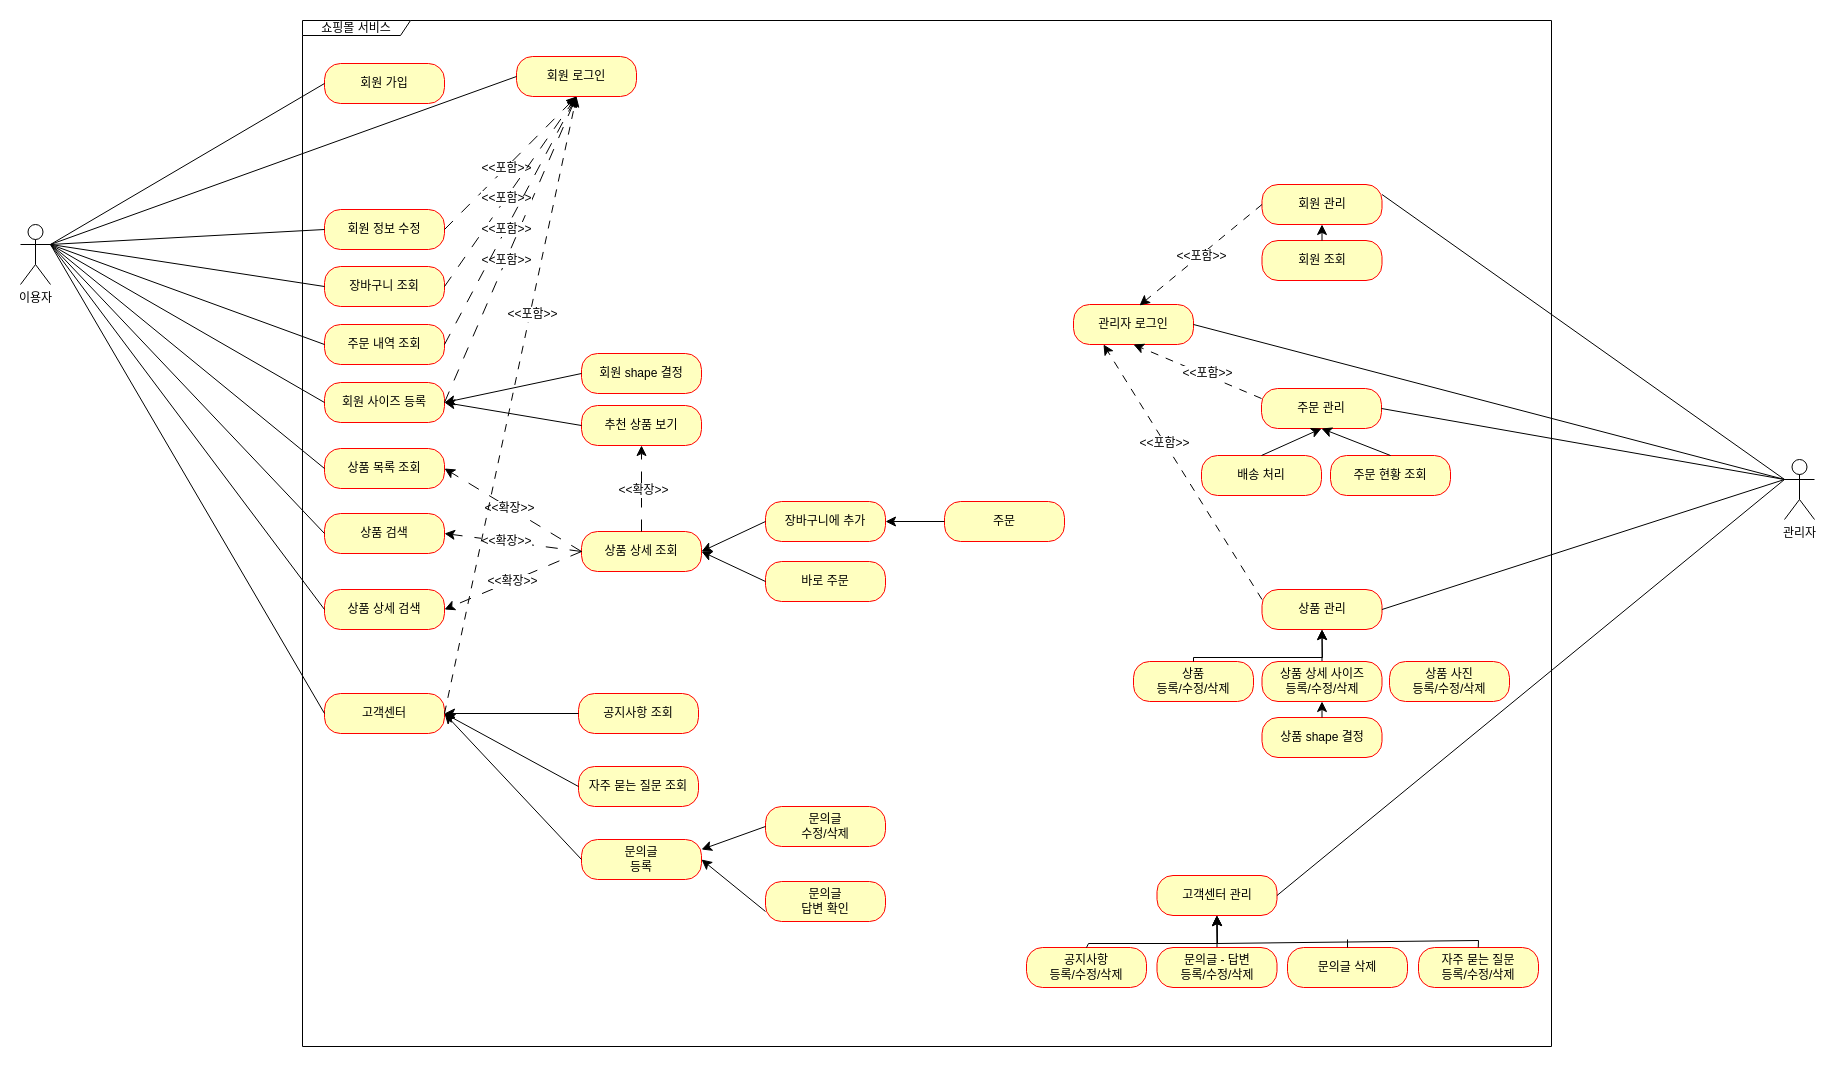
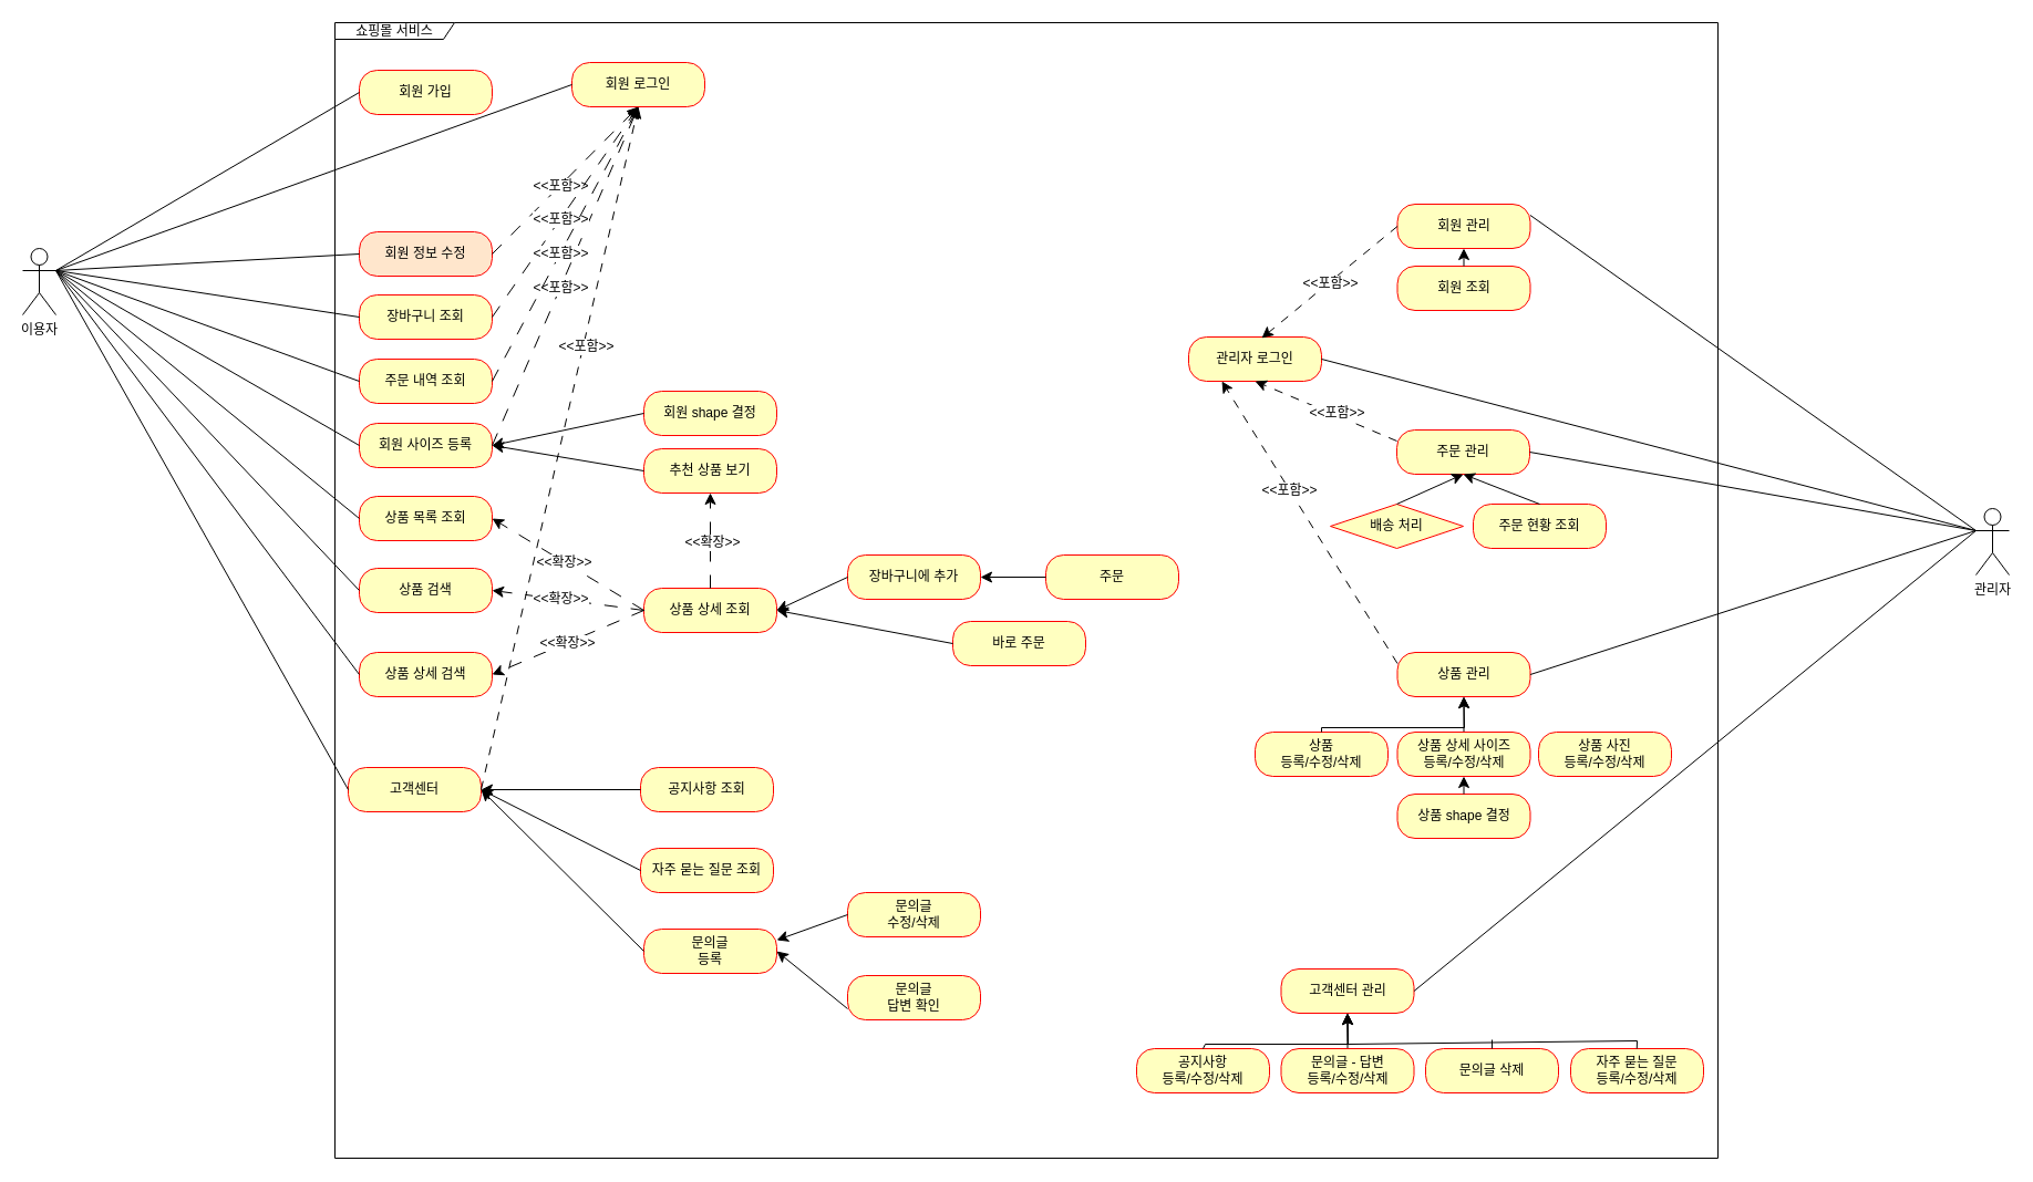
- <mxCell id="25" value="회원 정보 수정" style="rounded=1;whiteSpace=wrap;html=1;arcSize=40;fontColor=#000000;fillColor=#ffffc0;strokeColor=#ff0000;" vertex="1" parent="1"><mxGeometry x="324" y="209" width="120" height="40" as="geometry" /></mxCell>
+ <mxCell id="25" value="회원 정보 수정" style="rounded=1;whiteSpace=wrap;html=1;arcSize=40;fontColor=#000000;fillColor=#ffe6cc;strokeColor=#ff0000;" vertex="1" parent="1"><mxGeometry x="324" y="209" width="120" height="40" as="geometry" /></mxCell>
- <mxCell id="33" value="배송 처리" style="rounded=1;whiteSpace=wrap;html=1;arcSize=40;fontColor=#000000;fillColor=#ffffc0;strokeColor=#ff0000;" vertex="1" parent="1"><mxGeometry x="1201" y="455" width="120" height="40" as="geometry" /></mxCell>
+ <mxCell id="33" value="배송 처리" style="rhombus;whiteSpace=wrap;html=1;arcSize=40;fontColor=#000000;fillColor=#ffffc0;strokeColor=#ff0000;" vertex="1" parent="1"><mxGeometry x="1201" y="455" width="120" height="40" as="geometry" /></mxCell>
- <mxCell id="15" value="바로 주문" style="rounded=1;whiteSpace=wrap;html=1;arcSize=40;fontColor=#000000;fillColor=#ffffc0;strokeColor=#ff0000;" vertex="1" parent="1"><mxGeometry x="765" y="561" width="120" height="40" as="geometry" /></mxCell>
+ <mxCell id="15" value="바로 주문" style="rounded=1;whiteSpace=wrap;html=1;arcSize=40;fontColor=#000000;fillColor=#ffffc0;strokeColor=#ff0000;" vertex="1" parent="1"><mxGeometry x="860" y="561" width="120" height="40" as="geometry" /></mxCell>
- <mxCell id="77" value="고객센터" style="rounded=1;whiteSpace=wrap;html=1;arcSize=40;fontColor=#000000;fillColor=#ffffc0;strokeColor=#ff0000;" vertex="1" parent="1"><mxGeometry x="324" y="693" width="120" height="40" as="geometry" /></mxCell>
+ <mxCell id="77" value="고객센터" style="rounded=1;whiteSpace=wrap;html=1;arcSize=40;fontColor=#000000;fillColor=#ffffc0;strokeColor=#ff0000;" vertex="1" parent="1"><mxGeometry x="314" y="693" width="120" height="40" as="geometry" /></mxCell>
